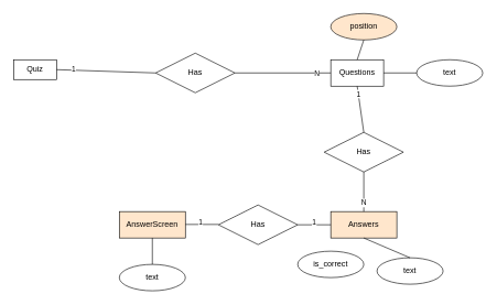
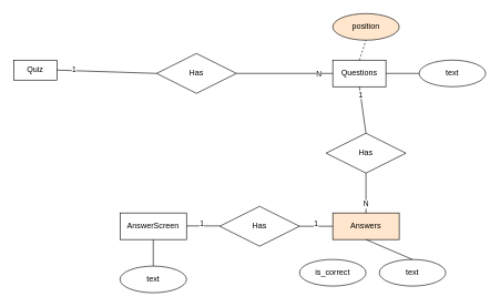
- <mxCell id="9" value="" style="endArrow=none;html=1;entryX=0.5;entryY=1;entryDx=0;entryDy=0;exitX=0.5;exitY=0;exitDx=0;exitDy=0;" edge="1" parent="1" source="4" target="8"><mxGeometry width="50" height="50" relative="1" as="geometry"><mxPoint x="510" y="130" as="sourcePoint" /><mxPoint x="555" y="60" as="targetPoint" /></mxGeometry></mxCell>
+ <mxCell id="9" value="" style="endArrow=none;html=1;entryX=0.5;entryY=1;entryDx=0;entryDy=0;exitX=0.5;exitY=0;exitDx=0;exitDy=0;dashed=1;" edge="1" parent="1" source="4" target="8"><mxGeometry width="50" height="50" relative="1" as="geometry"><mxPoint x="510" y="130" as="sourcePoint" /><mxPoint x="555" y="60" as="targetPoint" /></mxGeometry></mxCell>
- <mxCell id="10" value="AnswerScreen" style="whiteSpace=wrap;html=1;align=center;fillColor=#ffe6cc;" vertex="1" parent="1"><mxGeometry x="180" y="320" width="100" height="40" as="geometry" /></mxCell>
+ <mxCell id="10" value="AnswerScreen" style="whiteSpace=wrap;html=1;align=center;" vertex="1" parent="1"><mxGeometry x="180" y="320" width="100" height="40" as="geometry" /></mxCell>
- <mxCell id="7" value="is_correct" style="ellipse;whiteSpace=wrap;html=1;align=center;" vertex="1" parent="1"><mxGeometry x="450" y="380" width="100" height="40" as="geometry" /></mxCell>
+ <mxCell id="7" value="is_correct" style="ellipse;whiteSpace=wrap;html=1;align=center;" vertex="1" parent="1"><mxGeometry x="450" y="390" width="100" height="40" as="geometry" /></mxCell>
